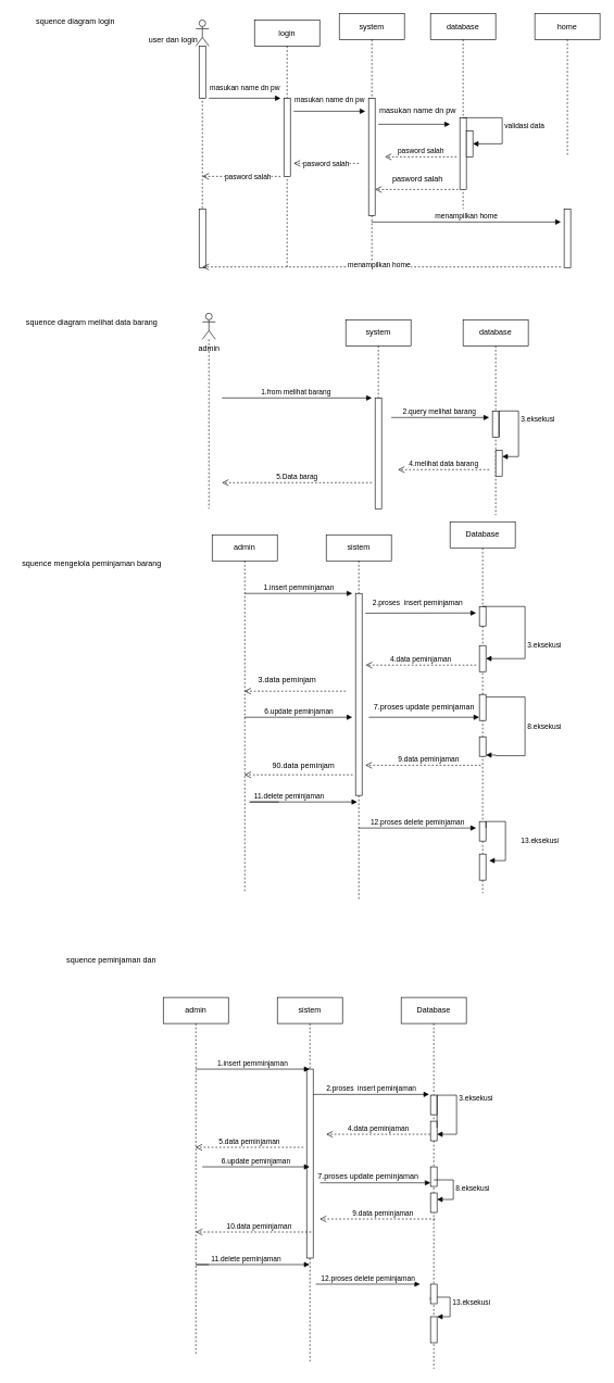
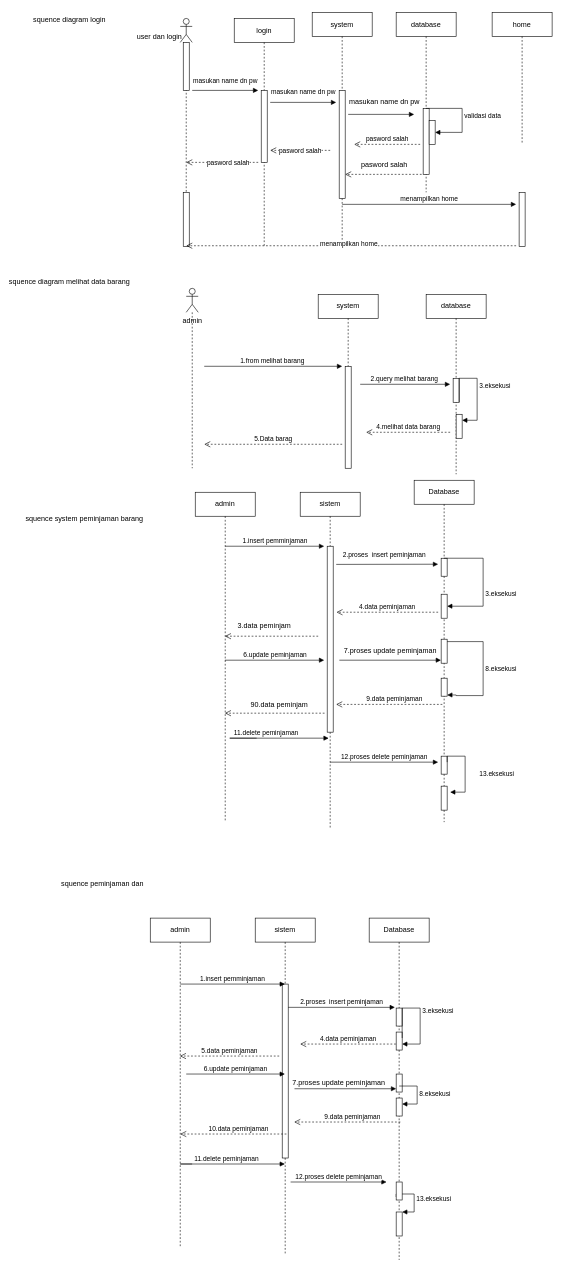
- <mxCell id="39" value="squence diagram melihat data barang" style="text;html=1;align=center;verticalAlign=middle;resizable=0;points=[];autosize=1;strokeColor=none;fillColor=none;" vertex="1" parent="1"><mxGeometry x="30" y="480" width="220" height="30" as="geometry" /></mxCell>
+ <mxCell id="39" value="squence diagram melihat data barang" style="text;html=1;align=center;verticalAlign=middle;resizable=0;points=[];autosize=1;strokeColor=none;fillColor=none;" vertex="1" parent="1"><mxGeometry x="5" y="455" width="220" height="30" as="geometry" /></mxCell>
- <mxCell id="45" value="squence mengelola peminjaman barang" style="text;html=1;align=center;verticalAlign=middle;resizable=0;points=[];autosize=1;strokeColor=none;fillColor=none;" vertex="1" parent="1"><mxGeometry x="20" y="850" width="240" height="30" as="geometry" /></mxCell>
+ <mxCell id="45" value="squence system peminjaman barang" style="text;html=1;align=center;verticalAlign=middle;resizable=0;points=[];autosize=1;strokeColor=none;fillColor=none;" vertex="1" parent="1"><mxGeometry x="20" y="850" width="240" height="30" as="geometry" /></mxCell>
